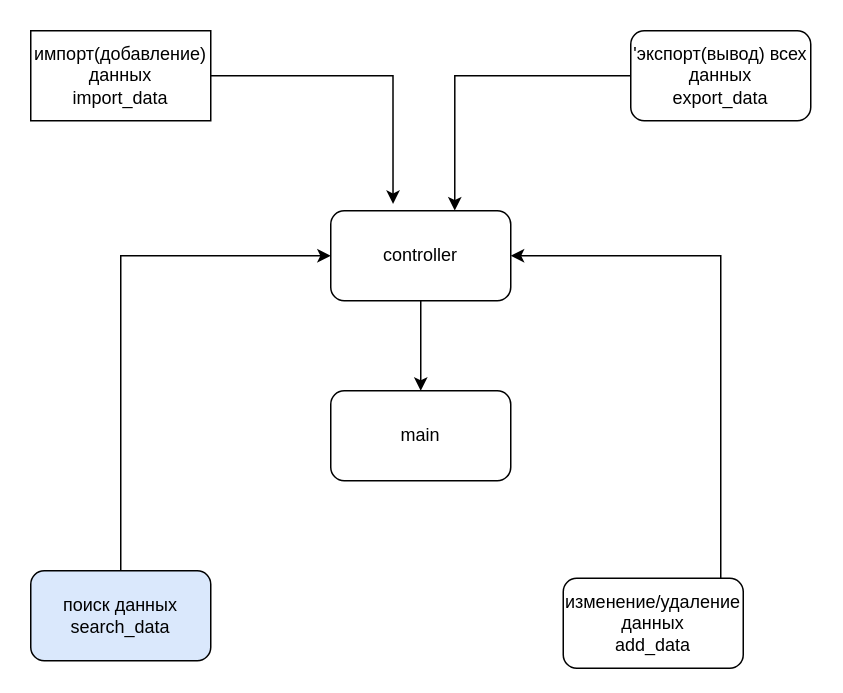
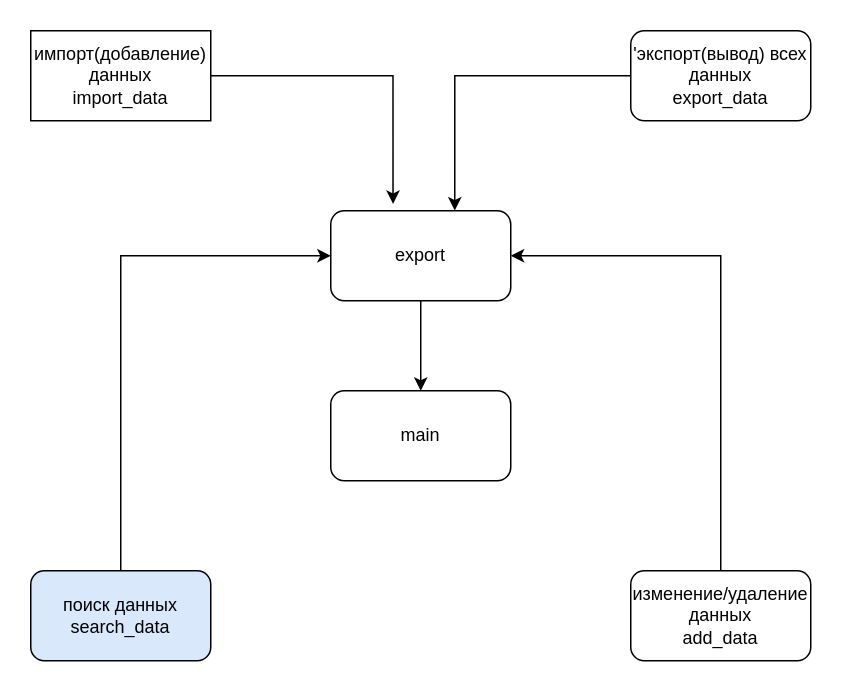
- <mxCell id="12" value="controller" style="rounded=1;whiteSpace=wrap;html=1;" vertex="1" parent="1"><mxGeometry x="220" y="140" width="120" height="60" as="geometry" /></mxCell>
+ <mxCell id="12" value="export" style="rounded=1;whiteSpace=wrap;html=1;" vertex="1" parent="1"><mxGeometry x="220" y="140" width="120" height="60" as="geometry" /></mxCell>
- <mxCell id="10" value="изменение/удаление данных&lt;br&gt;add_data" style="rounded=1;whiteSpace=wrap;html=1;" vertex="1" parent="1"><mxGeometry x="375" y="385" width="120" height="60" as="geometry" /></mxCell>
+ <mxCell id="10" value="изменение/удаление данных&lt;br&gt;add_data" style="rounded=1;whiteSpace=wrap;html=1;" vertex="1" parent="1"><mxGeometry x="420" y="380" width="120" height="60" as="geometry" /></mxCell>
